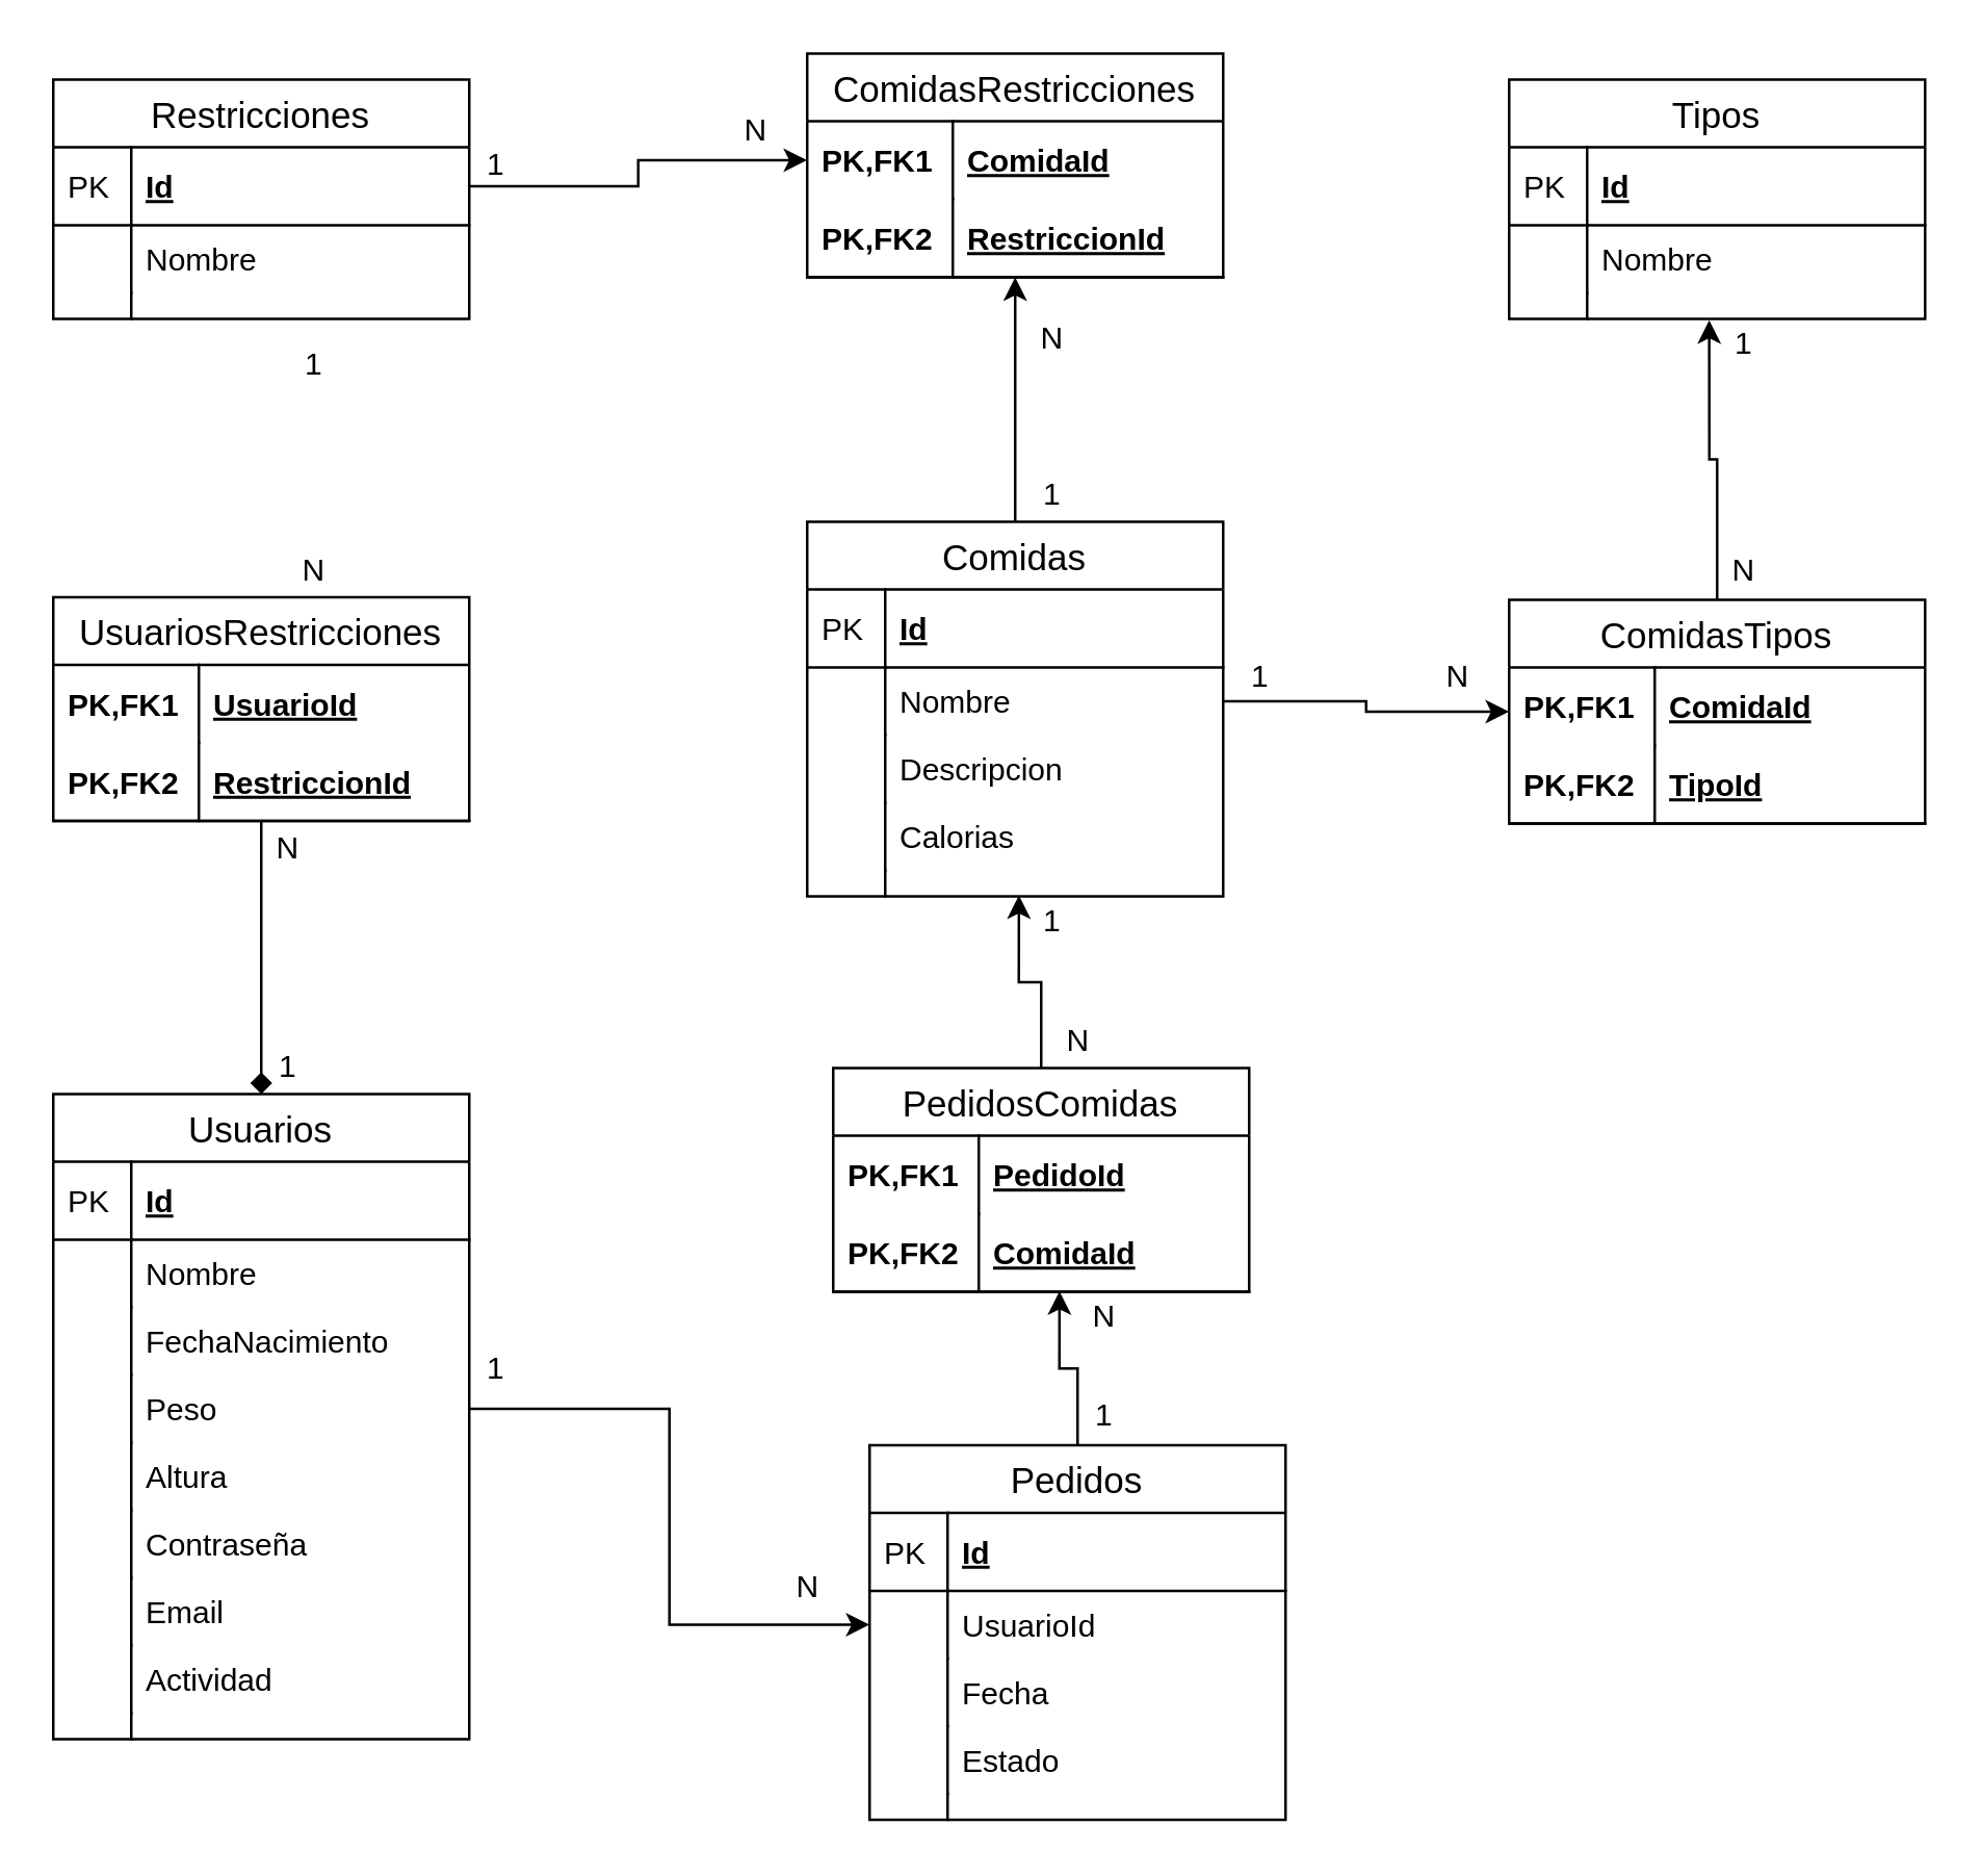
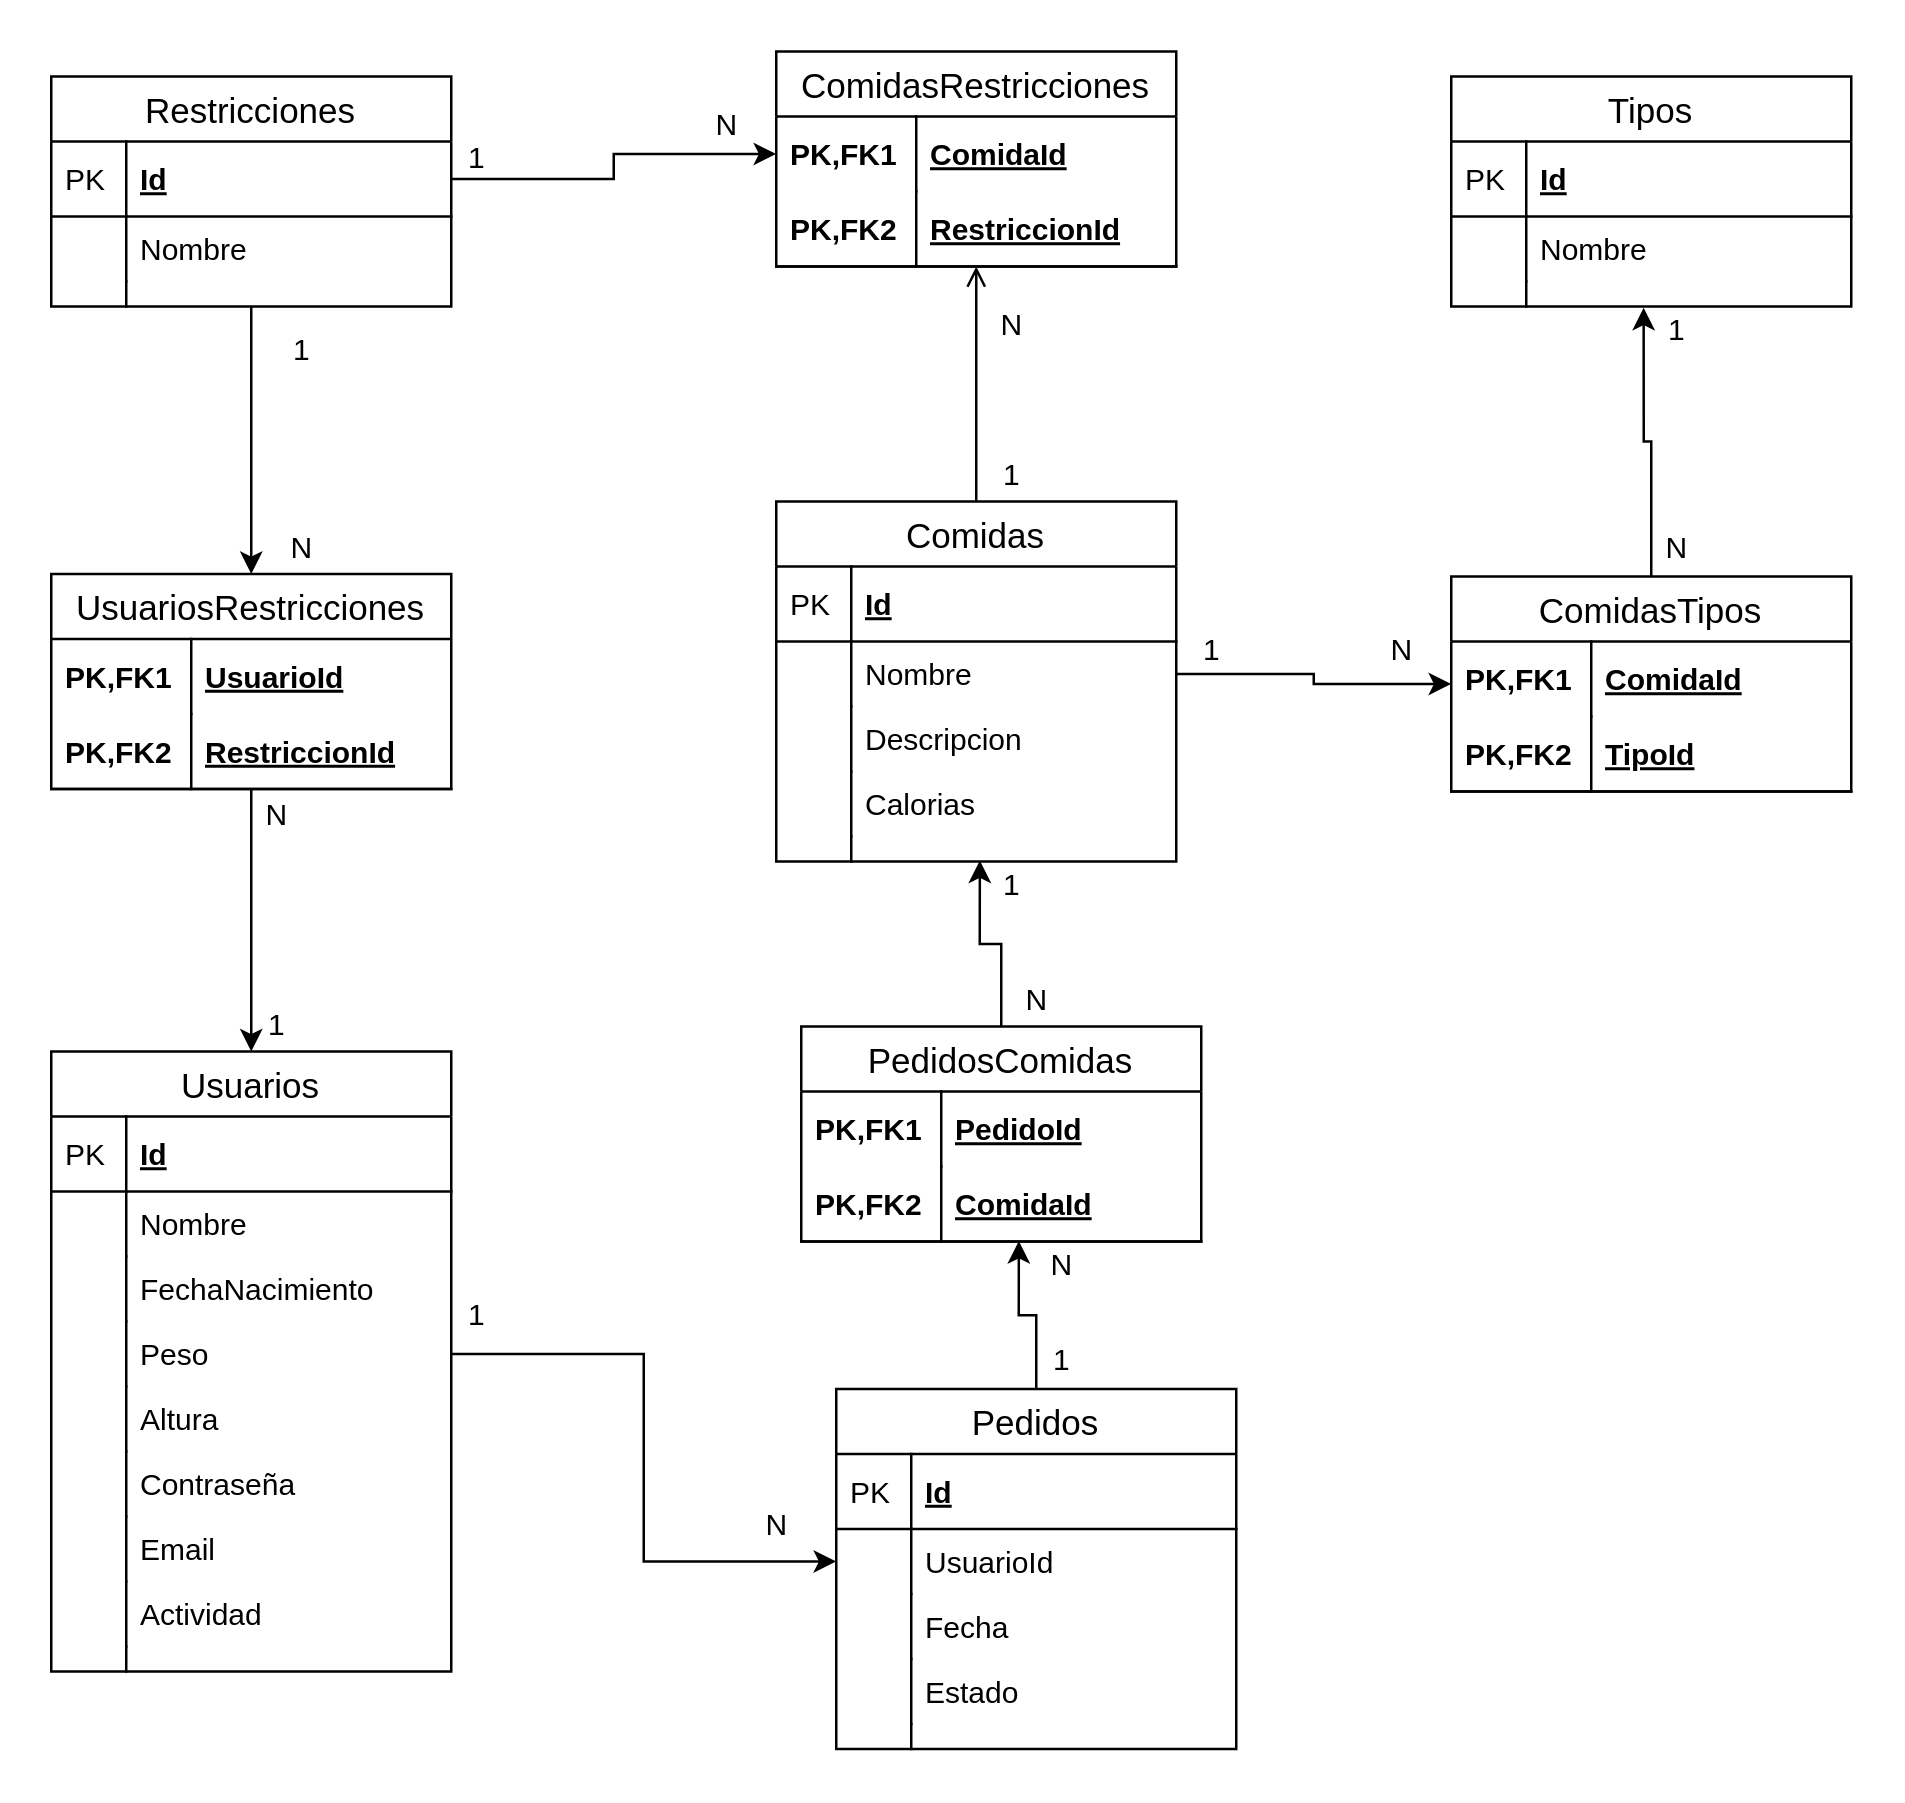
- <mxCell id="2" style="edgeStyle=orthogonalEdgeStyle;rounded=0;orthogonalLoop=1;jettySize=auto;html=1;exitX=0.5;exitY=0;exitDx=0;exitDy=0;" edge="1" parent="1" source="3" target="55"><mxGeometry relative="1" as="geometry" /></mxCell>
+ <mxCell id="2" style="edgeStyle=orthogonalEdgeStyle;rounded=0;orthogonalLoop=1;jettySize=auto;html=1;exitX=0.5;exitY=0;exitDx=0;exitDy=0;endArrow=open;" edge="1" parent="1" source="3" target="55"><mxGeometry relative="1" as="geometry" /></mxCell>
+ <mxCell id="14" style="edgeStyle=orthogonalEdgeStyle;rounded=0;orthogonalLoop=1;jettySize=auto;html=1;entryX=0.5;entryY=0;entryDx=0;entryDy=0;" edge="1" parent="1" source="15" target="61"><mxGeometry relative="1" as="geometry" /></mxCell>
- <mxCell id="60" style="edgeStyle=orthogonalEdgeStyle;rounded=0;orthogonalLoop=1;jettySize=auto;html=1;endArrow=diamond;" edge="1" parent="1" source="61" target="22"><mxGeometry relative="1" as="geometry" /></mxCell>
+ <mxCell id="60" style="edgeStyle=orthogonalEdgeStyle;rounded=0;orthogonalLoop=1;jettySize=auto;html=1;" edge="1" parent="1" source="61" target="22"><mxGeometry relative="1" as="geometry" /></mxCell>
